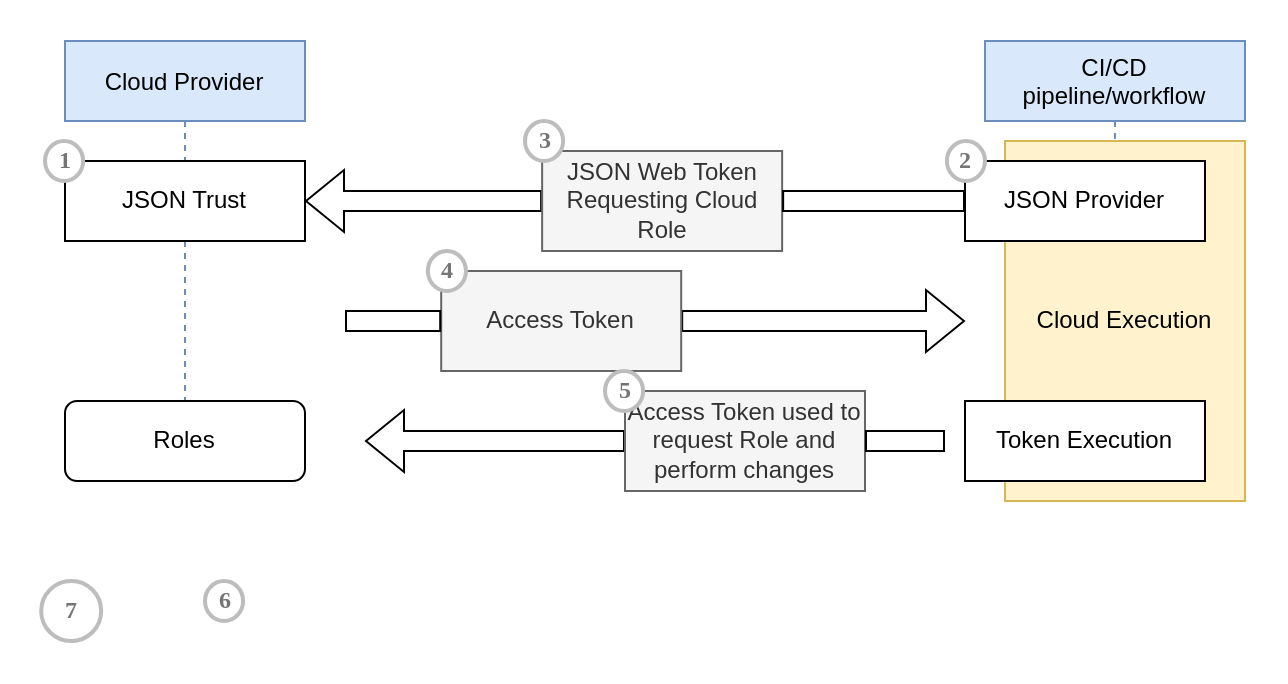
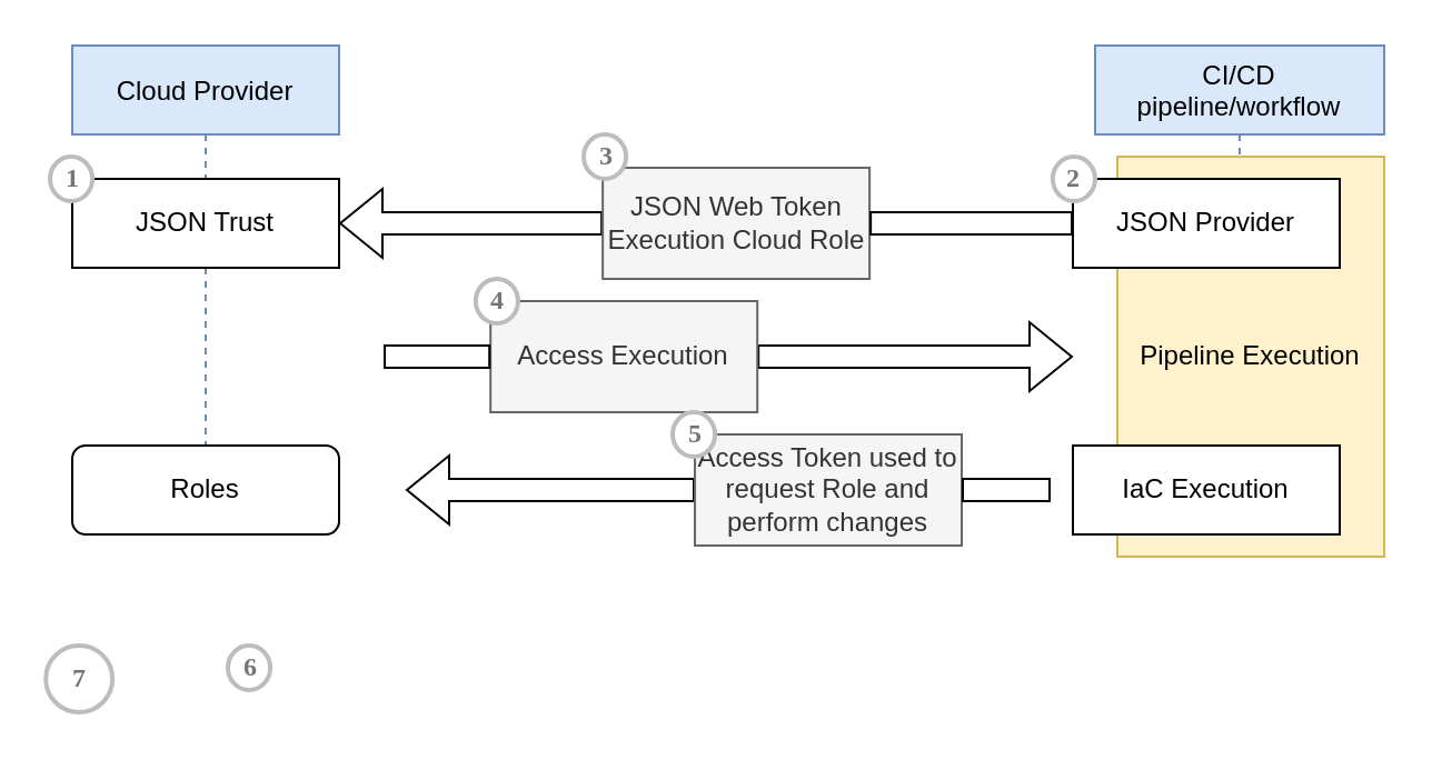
- <mxCell id="14" value="JSON Web Token&lt;br&gt;Requesting Cloud Role" style="rounded=0;whiteSpace=wrap;html=1;fillColor=#f5f5f5;fontColor=#333333;strokeColor=#666666;" vertex="1" parent="1"><mxGeometry x="270.57" y="75" width="120" height="50" as="geometry" /></mxCell>
+ <mxCell id="14" value="JSON Web Token&lt;br&gt;Execution Cloud Role" style="rounded=0;whiteSpace=wrap;html=1;fillColor=#f5f5f5;fontColor=#333333;strokeColor=#666666;" vertex="1" parent="1"><mxGeometry x="270.57" y="75" width="120" height="50" as="geometry" /></mxCell>
- <mxCell id="16" value="Access Token" style="rounded=0;whiteSpace=wrap;html=1;fillColor=#f5f5f5;fontColor=#333333;strokeColor=#666666;" vertex="1" parent="1"><mxGeometry x="220.1" y="135" width="120" height="50" as="geometry" /></mxCell>
+ <mxCell id="16" value="Access Execution" style="rounded=0;whiteSpace=wrap;html=1;fillColor=#f5f5f5;fontColor=#333333;strokeColor=#666666;" vertex="1" parent="1"><mxGeometry x="220.1" y="135" width="120" height="50" as="geometry" /></mxCell>
- <mxCell id="3" value="Cloud Execution" style="rounded=0;whiteSpace=wrap;html=1;fillColor=#fff2cc;strokeColor=#d6b656;" vertex="1" parent="2"><mxGeometry x="10" y="50" width="120" height="180" as="geometry" /></mxCell>
+ <mxCell id="3" value="Pipeline Execution" style="rounded=0;whiteSpace=wrap;html=1;fillColor=#fff2cc;strokeColor=#d6b656;" vertex="1" parent="2"><mxGeometry x="10" y="50" width="120" height="180" as="geometry" /></mxCell>
- <mxCell id="6" value="Token Execution" style="rounded=0;whiteSpace=wrap;html=1;" vertex="1" parent="2"><mxGeometry x="-10" y="180" width="120" height="40" as="geometry" /></mxCell>
+ <mxCell id="6" value="IaC Execution" style="rounded=0;whiteSpace=wrap;html=1;" vertex="1" parent="2"><mxGeometry x="-10" y="180" width="120" height="40" as="geometry" /></mxCell>
